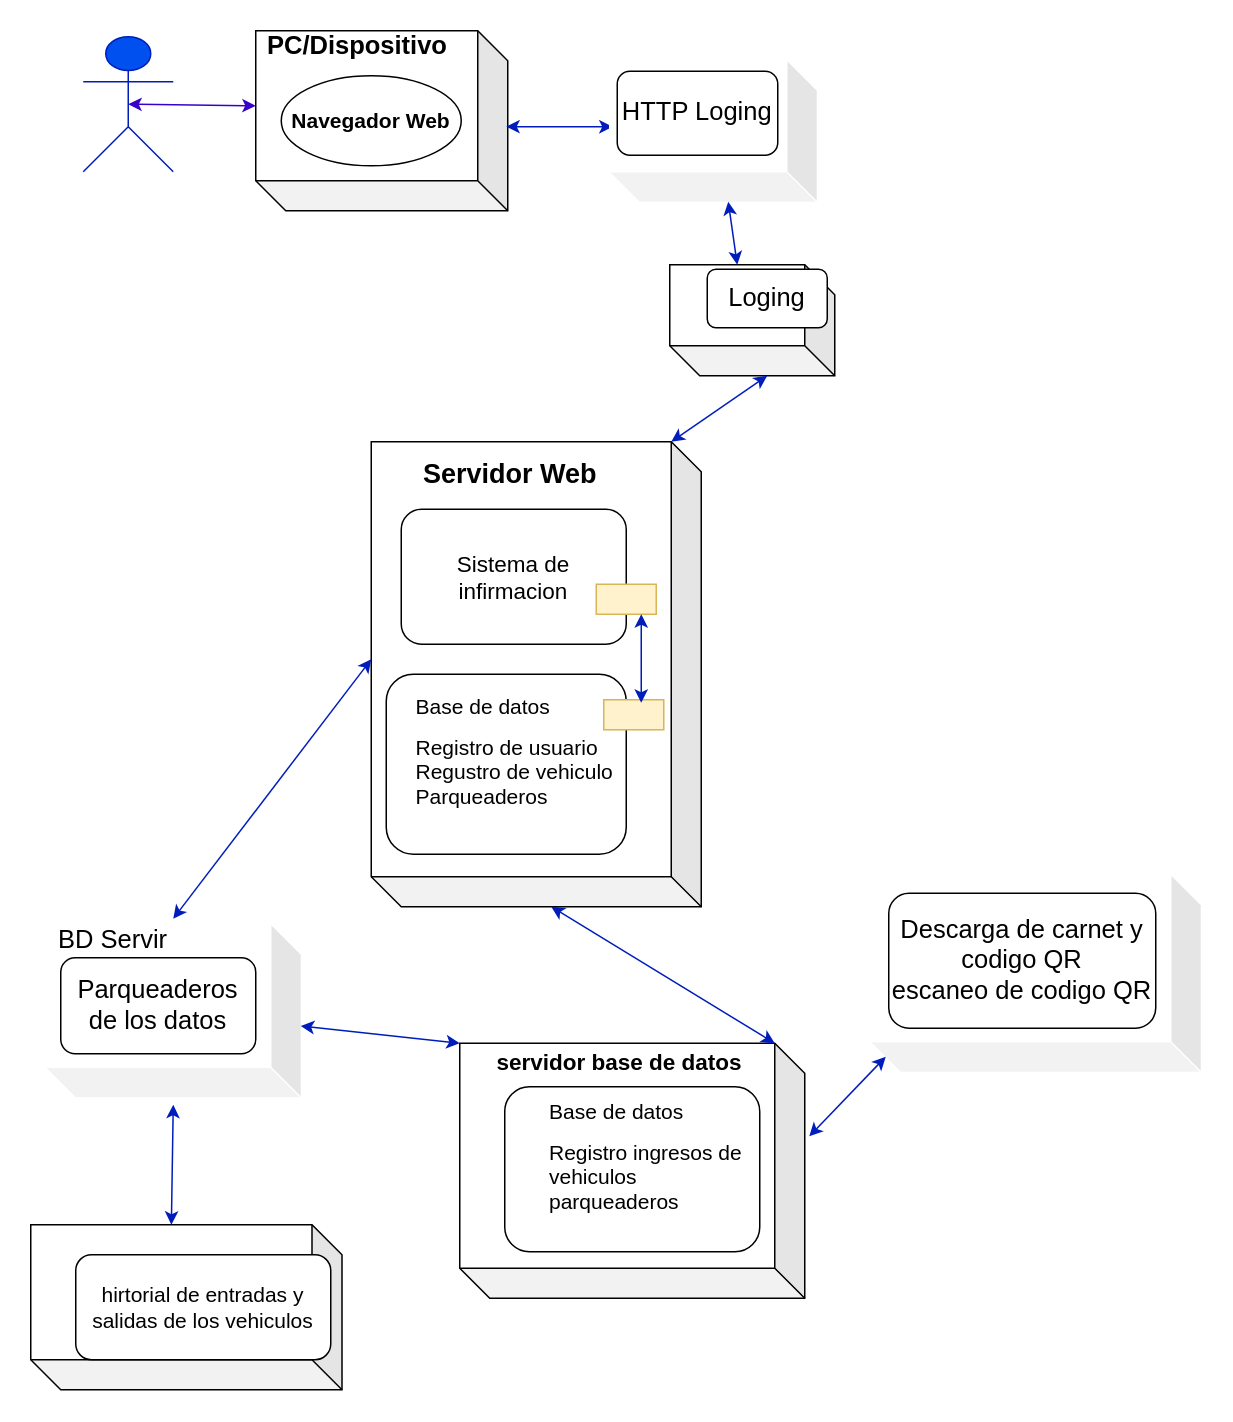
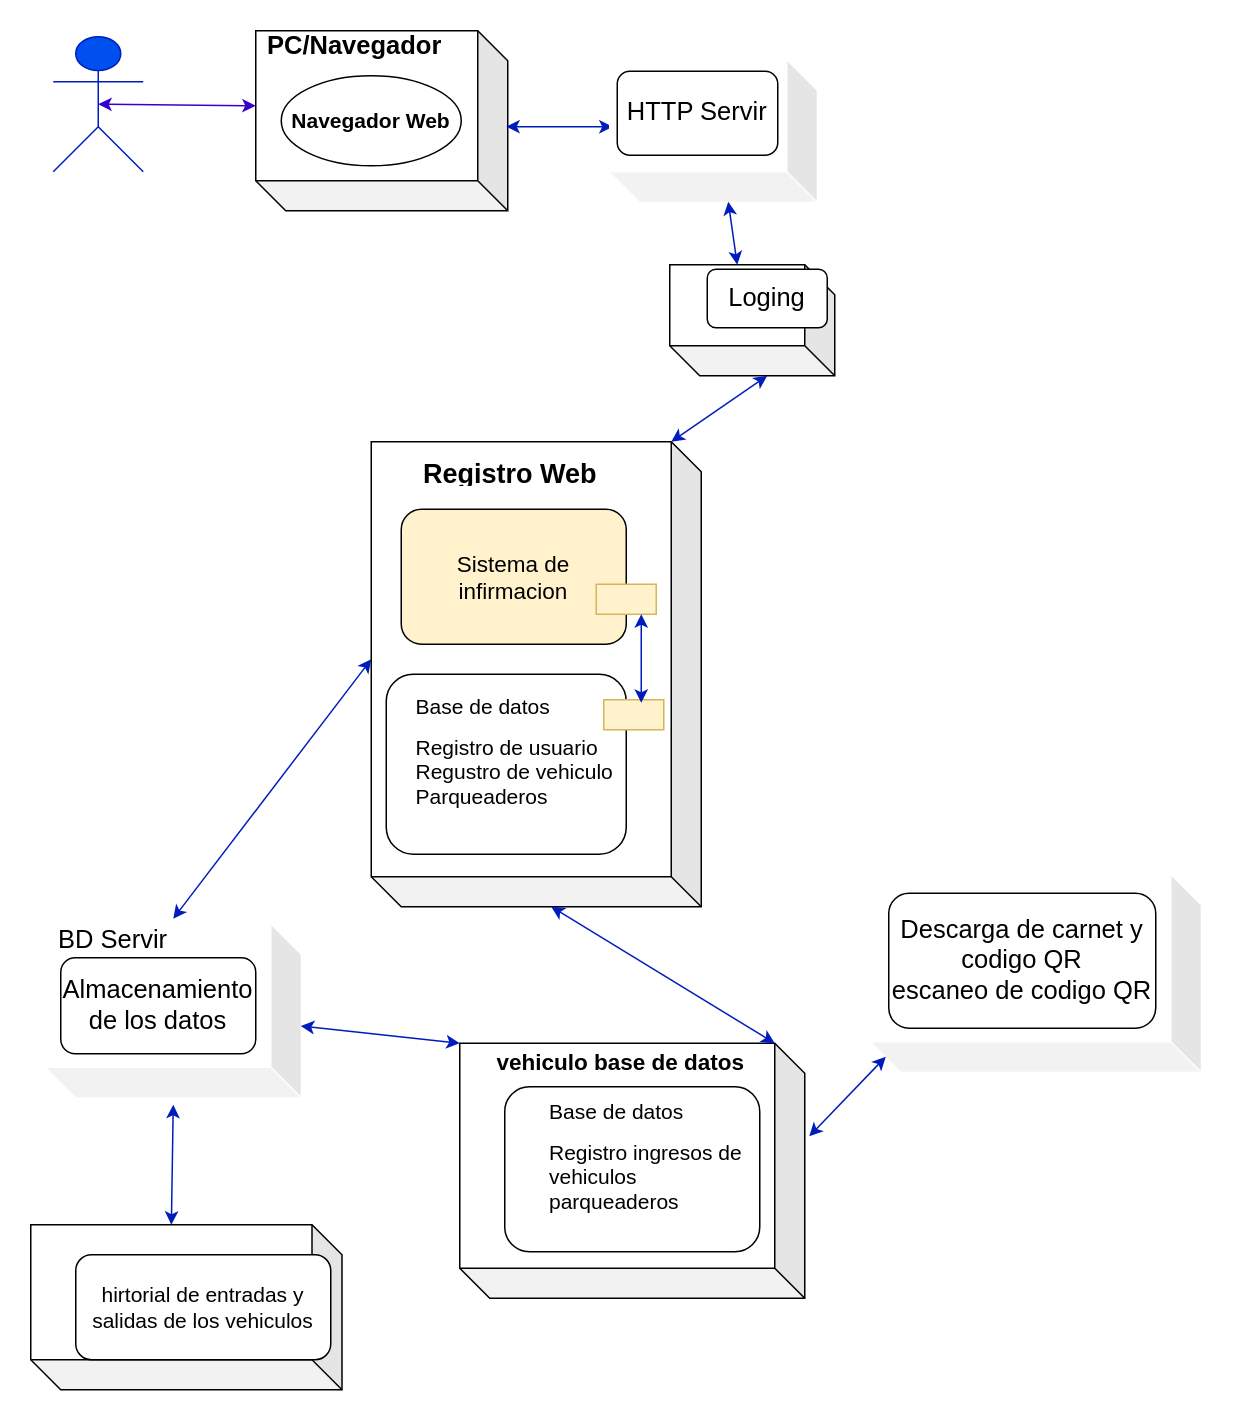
- <mxCell id="5" value="&lt;h1 style=&quot;font-size: 17px;&quot;&gt;PC/Dispositivo&lt;/h1&gt;" style="text;html=1;strokeColor=none;fillColor=none;spacing=5;spacingTop=-20;whiteSpace=wrap;overflow=hidden;rounded=0;" parent="1" vertex="1"><mxGeometry x="173" y="20" width="130" height="20" as="geometry" /></mxCell>
+ <mxCell id="5" value="&lt;h1 style=&quot;font-size: 17px;&quot;&gt;PC/Navegador&lt;/h1&gt;" style="text;html=1;strokeColor=none;fillColor=none;spacing=5;spacingTop=-20;whiteSpace=wrap;overflow=hidden;rounded=0;" parent="1" vertex="1"><mxGeometry x="173" y="20" width="130" height="20" as="geometry" /></mxCell>
- <mxCell id="2" value="cliente&lt;br&gt;" style="shape=umlActor;verticalLabelPosition=bottom;verticalAlign=top;html=1;outlineConnect=0;fillColor=#0050ef;fontColor=#ffffff;strokeColor=#001DBC;" parent="1" vertex="1"><mxGeometry x="55" y="24" width="60" height="90" as="geometry" /></mxCell>
+ <mxCell id="2" value="cliente&lt;br&gt;" style="shape=umlActor;verticalLabelPosition=bottom;verticalAlign=top;html=1;outlineConnect=0;fillColor=#0050ef;fontColor=#ffffff;strokeColor=#001DBC;" parent="1" vertex="1"><mxGeometry x="35" y="24" width="60" height="90" as="geometry" /></mxCell>
- <mxCell id="28" value="&lt;font style=&quot;font-size: 17px;&quot;&gt;HTTP Loging&lt;/font&gt;" style="rounded=1;whiteSpace=wrap;html=1;fontSize=17;" parent="1" vertex="1"><mxGeometry x="411" y="47" width="107" height="56" as="geometry" /></mxCell>
+ <mxCell id="28" value="&lt;font style=&quot;font-size: 17px;&quot;&gt;HTTP Servir&lt;/font&gt;" style="rounded=1;whiteSpace=wrap;html=1;fontSize=17;" parent="1" vertex="1"><mxGeometry x="411" y="47" width="107" height="56" as="geometry" /></mxCell>
- <mxCell id="9" value="&lt;h1 style=&quot;&quot;&gt;&lt;font style=&quot;font-size: 18px;&quot;&gt;Servidor Web&lt;/font&gt;&lt;/h1&gt;" style="text;html=1;strokeColor=none;fillColor=none;spacing=5;spacingTop=-20;whiteSpace=wrap;overflow=hidden;rounded=0;" parent="1" vertex="1"><mxGeometry x="277" y="294" width="140" height="30" as="geometry" /></mxCell>
+ <mxCell id="9" value="&lt;h1 style=&quot;&quot;&gt;&lt;font style=&quot;font-size: 18px;&quot;&gt;Registro Web&lt;/font&gt;&lt;/h1&gt;" style="text;html=1;strokeColor=none;fillColor=none;spacing=5;spacingTop=-20;whiteSpace=wrap;overflow=hidden;rounded=0;" parent="1" vertex="1"><mxGeometry x="277" y="294" width="140" height="30" as="geometry" /></mxCell>
- <mxCell id="10" value="&lt;font style=&quot;font-size: 15px;&quot;&gt;Sistema de infirmacion&lt;/font&gt;" style="rounded=1;whiteSpace=wrap;html=1;" parent="1" vertex="1"><mxGeometry x="267" y="339" width="150" height="90" as="geometry" /></mxCell>
+ <mxCell id="10" value="&lt;font style=&quot;font-size: 15px;&quot;&gt;Sistema de infirmacion&lt;/font&gt;" style="rounded=1;whiteSpace=wrap;html=1;fillColor=#fff2cc;" parent="1" vertex="1"><mxGeometry x="267" y="339" width="150" height="90" as="geometry" /></mxCell>
- <mxCell id="32" value="Parqueaderos&lt;br&gt;de los datos" style="rounded=1;whiteSpace=wrap;html=1;fontSize=17;" parent="1" vertex="1"><mxGeometry x="40" y="638" width="130" height="64" as="geometry" /></mxCell>
+ <mxCell id="32" value="Almacenamiento&lt;br&gt;de los datos" style="rounded=1;whiteSpace=wrap;html=1;fontSize=17;" parent="1" vertex="1"><mxGeometry x="40" y="638" width="130" height="64" as="geometry" /></mxCell>
- <mxCell id="19" value="&lt;h1 style=&quot;&quot;&gt;&lt;font style=&quot;font-size: 15px;&quot;&gt;servidor base de datos&lt;/font&gt;&lt;/h1&gt;" style="text;html=1;strokeColor=none;fillColor=none;spacing=5;spacingTop=-20;whiteSpace=wrap;overflow=hidden;rounded=0;" parent="1" vertex="1"><mxGeometry x="326" y="685" width="180" height="30" as="geometry" /></mxCell>
+ <mxCell id="19" value="&lt;h1 style=&quot;&quot;&gt;&lt;font style=&quot;font-size: 15px;&quot;&gt;vehiculo base de datos&lt;/font&gt;&lt;/h1&gt;" style="text;html=1;strokeColor=none;fillColor=none;spacing=5;spacingTop=-20;whiteSpace=wrap;overflow=hidden;rounded=0;" parent="1" vertex="1"><mxGeometry x="326" y="685" width="180" height="30" as="geometry" /></mxCell>
